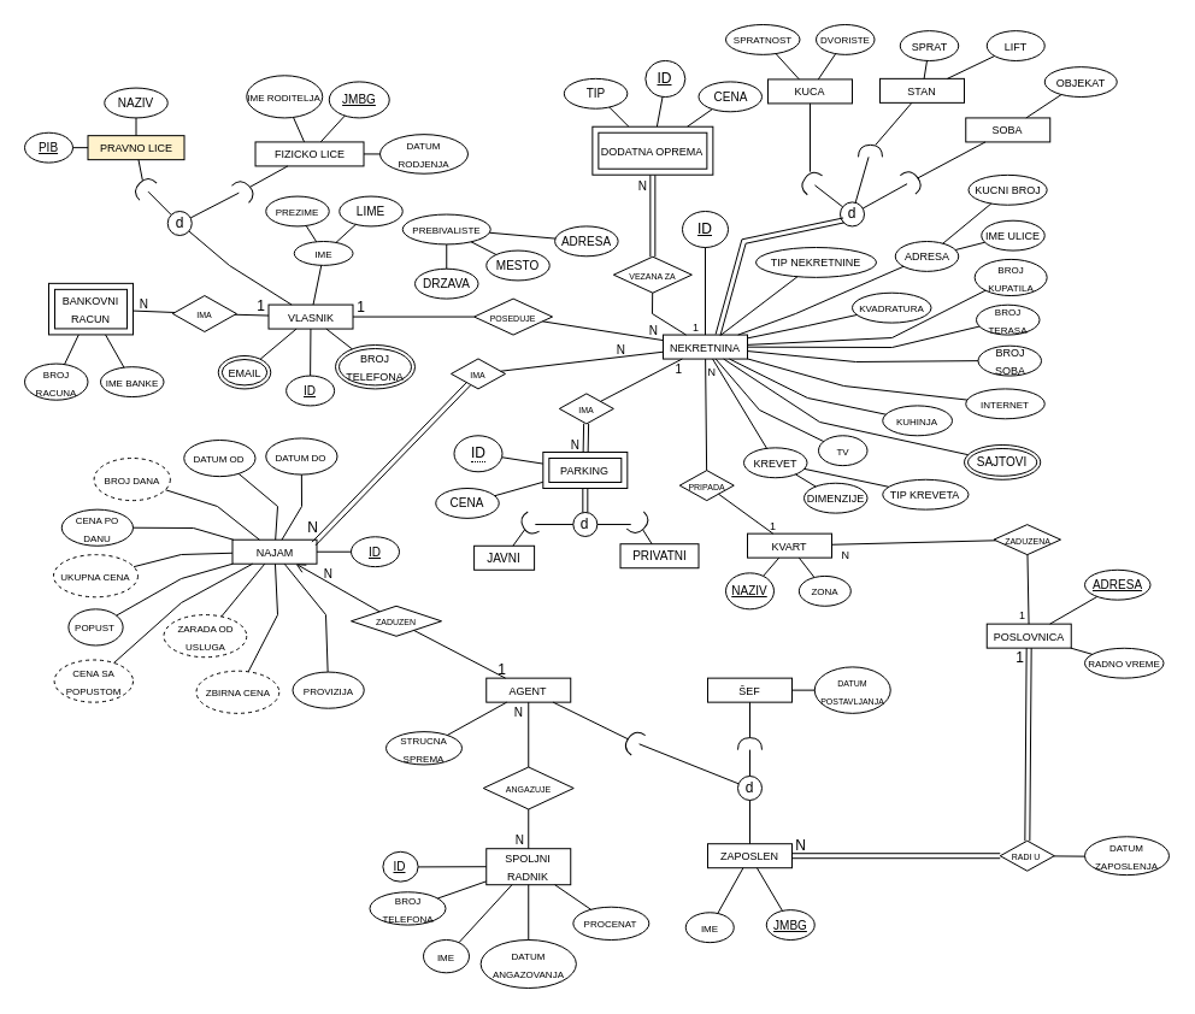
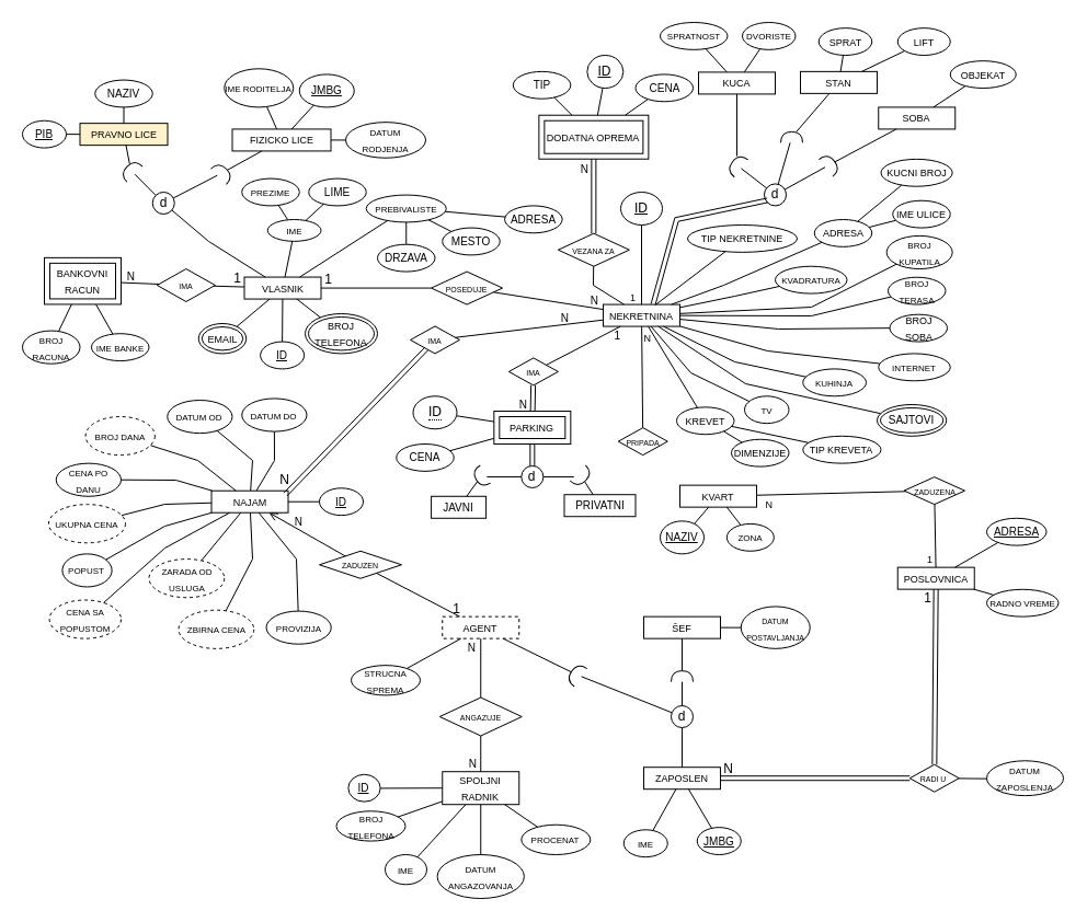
+ <mxCell id="127" value="" style="endArrow=none;html=1;rounded=0;" parent="1" source="9" target="123" edge="1"><mxGeometry relative="1" as="geometry"><mxPoint x="370" y="160" as="sourcePoint" /><mxPoint x="440" y="235.14" as="targetPoint" /></mxGeometry></mxCell>
- <mxCell id="40" value="" style="endArrow=none;html=1;rounded=0;" parent="1" source="37" target="24" edge="1"><mxGeometry relative="1" as="geometry"><mxPoint x="627" y="355.14" as="sourcePoint" /><mxPoint x="787" y="355.14" as="targetPoint" /></mxGeometry></mxCell>
- <mxCell id="41" value="1" style="resizable=0;html=1;whiteSpace=wrap;align=right;verticalAlign=bottom;fontSize=9;" parent="40" connectable="0" vertex="1"><mxGeometry x="1" relative="1" as="geometry"><mxPoint x="4" y="1" as="offset" /></mxGeometry></mxCell>
- <mxCell id="26" value="&lt;font style=&quot;font-size: 9px;&quot;&gt;AGENT&lt;/font&gt;" style="whiteSpace=wrap;html=1;align=center;fontSize=12;" parent="1" vertex="1"><mxGeometry x="403.25" y="562.64" width="70" height="20" as="geometry" /></mxCell>
+ <mxCell id="26" value="&lt;font style=&quot;font-size: 9px;&quot;&gt;AGENT&lt;/font&gt;" style="whiteSpace=wrap;html=1;align=center;fontSize=12;dashed=1;" parent="1" vertex="1"><mxGeometry x="403.25" y="562.64" width="70" height="20" as="geometry" /></mxCell>
